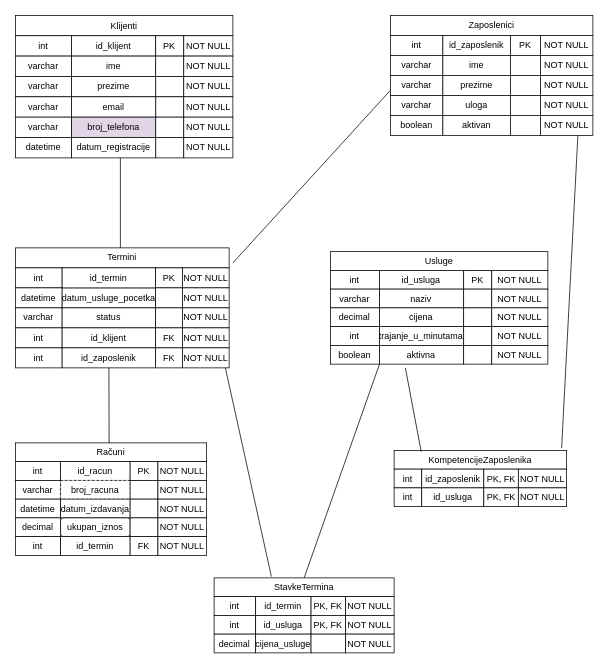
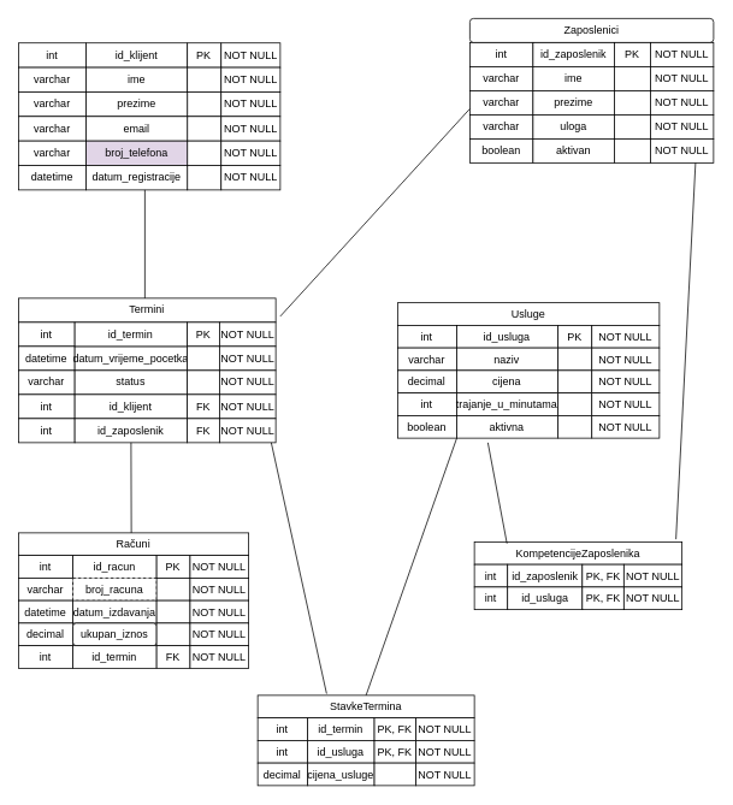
- <mxCell id="29" value="Zaposlenici" style="rounded=0;whiteSpace=wrap;html=1;" vertex="1" parent="28"><mxGeometry width="270" height="26.667" as="geometry" /></mxCell>
+ <mxCell id="29" value="Zaposlenici" style="whiteSpace=wrap;html=1;rounded=1;" vertex="1" parent="28"><mxGeometry width="270" height="26.667" as="geometry" /></mxCell>
- <mxCell id="3" value="Klijenti" style="rounded=0;whiteSpace=wrap;html=1;" vertex="1" parent="2"><mxGeometry width="290.0" height="27.143" as="geometry" /></mxCell>
- <mxCell id="57" value="datum_usluge_pocetka" style="rounded=0;whiteSpace=wrap;html=1;" vertex="1" parent="50"><mxGeometry x="62.344" y="53.333" width="124.688" height="26.667" as="geometry" /></mxCell>
+ <mxCell id="57" value="datum_vrijeme_pocetka" style="rounded=0;whiteSpace=wrap;html=1;" vertex="1" parent="50"><mxGeometry x="62.344" y="53.333" width="124.688" height="26.667" as="geometry" /></mxCell>
